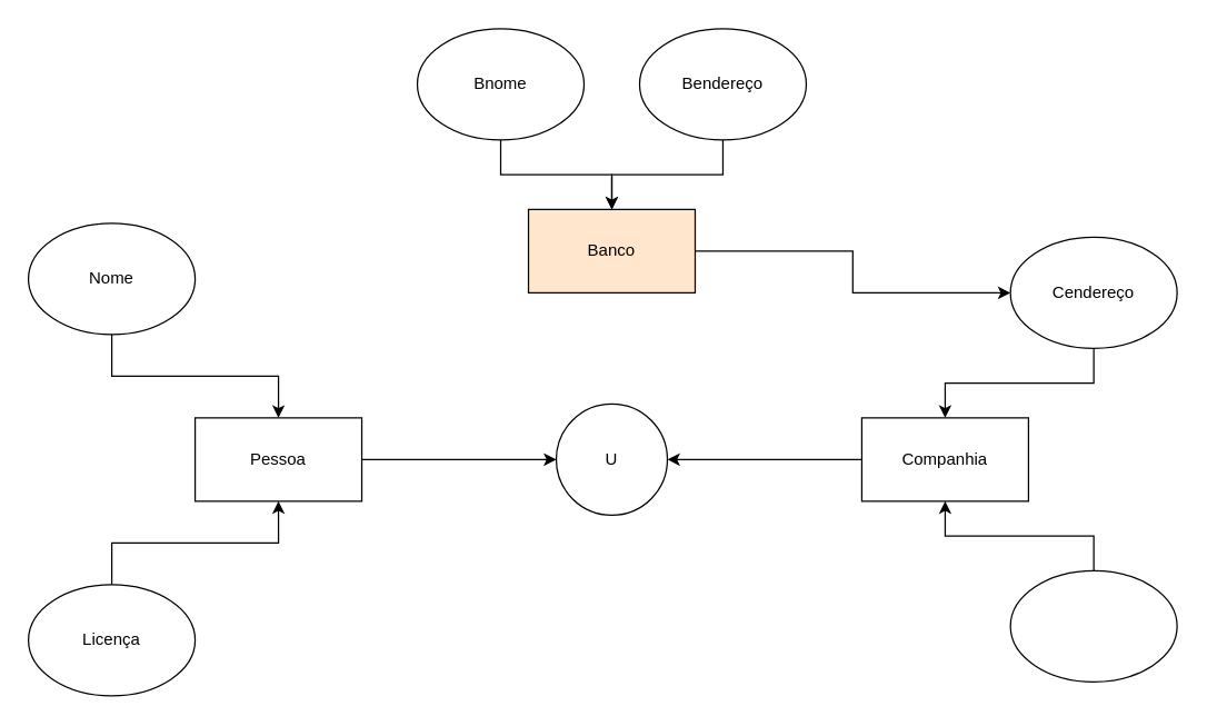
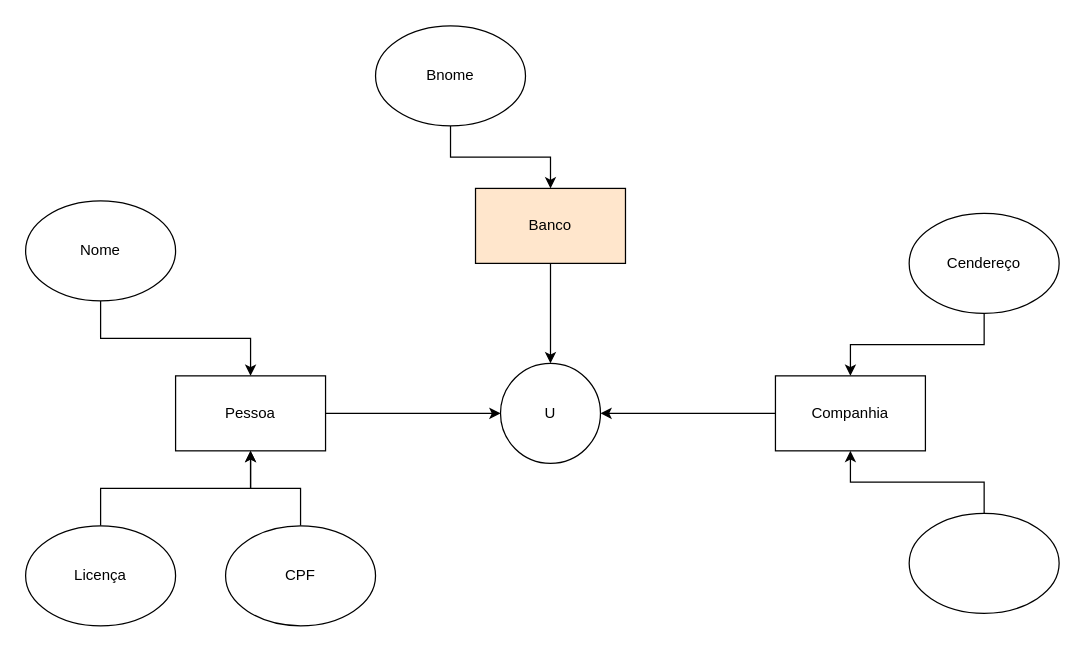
- <mxCell id="12" value="Bendereço" style="ellipse;whiteSpace=wrap;html=1;" parent="1" vertex="1"><mxGeometry x="460" y="20" width="120" height="80" as="geometry" /></mxCell>
- <mxCell id="11" style="edgeStyle=orthogonalEdgeStyle;rounded=0;orthogonalLoop=1;jettySize=auto;html=1;entryX=0.5;entryY=0;entryDx=0;entryDy=0;" parent="1" source="12" target="5" edge="1"><mxGeometry relative="1" as="geometry" /></mxCell>
- <mxCell id="4" style="edgeStyle=orthogonalEdgeStyle;rounded=0;orthogonalLoop=1;jettySize=auto;html=1;" parent="1" source="5" target="14" edge="1"><mxGeometry relative="1" as="geometry" /></mxCell>
+ <mxCell id="4" style="edgeStyle=orthogonalEdgeStyle;rounded=0;orthogonalLoop=1;jettySize=auto;html=1;entryX=0.5;entryY=0;entryDx=0;entryDy=0;" parent="1" source="5" target="8" edge="1"><mxGeometry relative="1" as="geometry" /></mxCell>
+ <mxCell id="21" style="edgeStyle=orthogonalEdgeStyle;rounded=0;orthogonalLoop=1;jettySize=auto;html=1;entryX=0.5;entryY=1;entryDx=0;entryDy=0;" parent="1" source="22" target="3" edge="1"><mxGeometry relative="1" as="geometry" /></mxCell>
+ <mxCell id="22" value="CPF" style="ellipse;whiteSpace=wrap;html=1;" parent="1" vertex="1"><mxGeometry x="180" y="420" width="120" height="80" as="geometry" /></mxCell>
